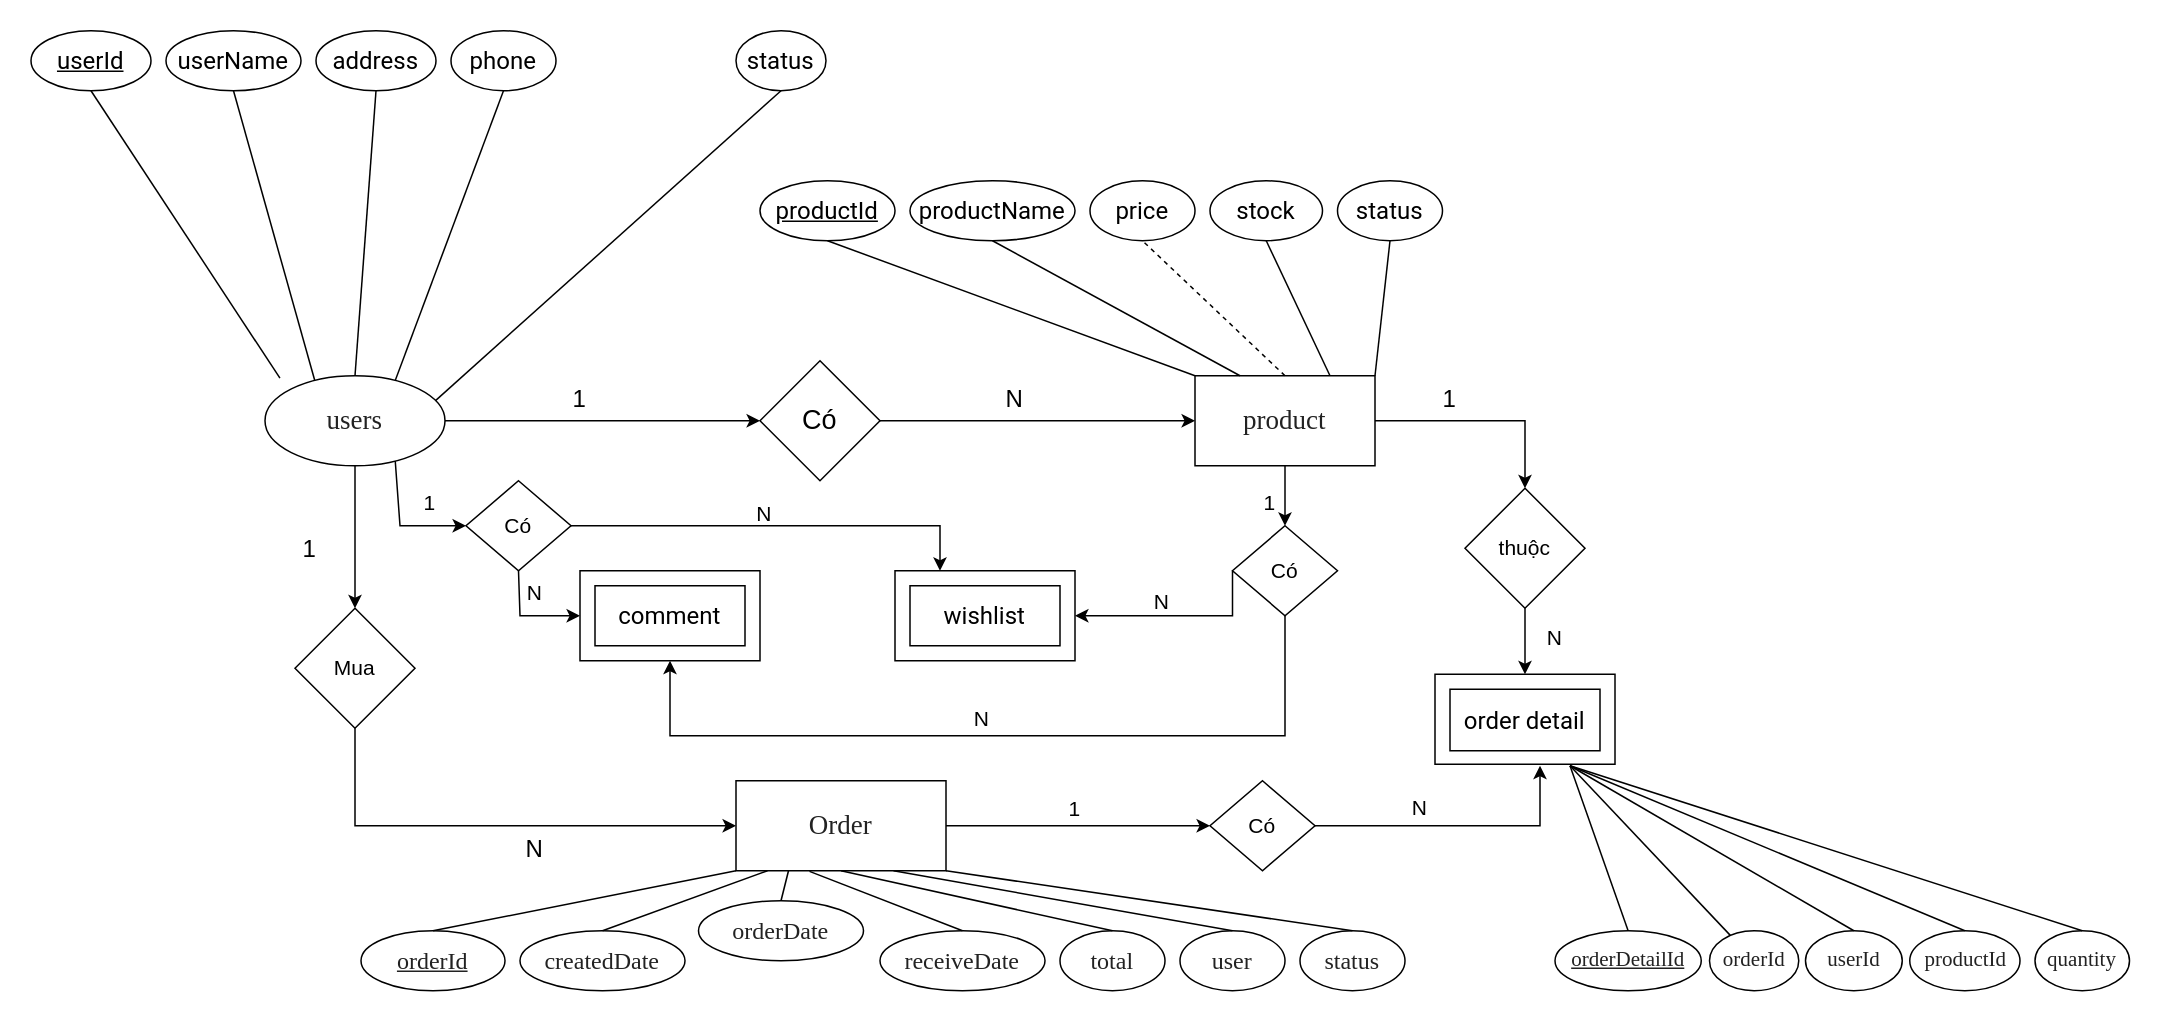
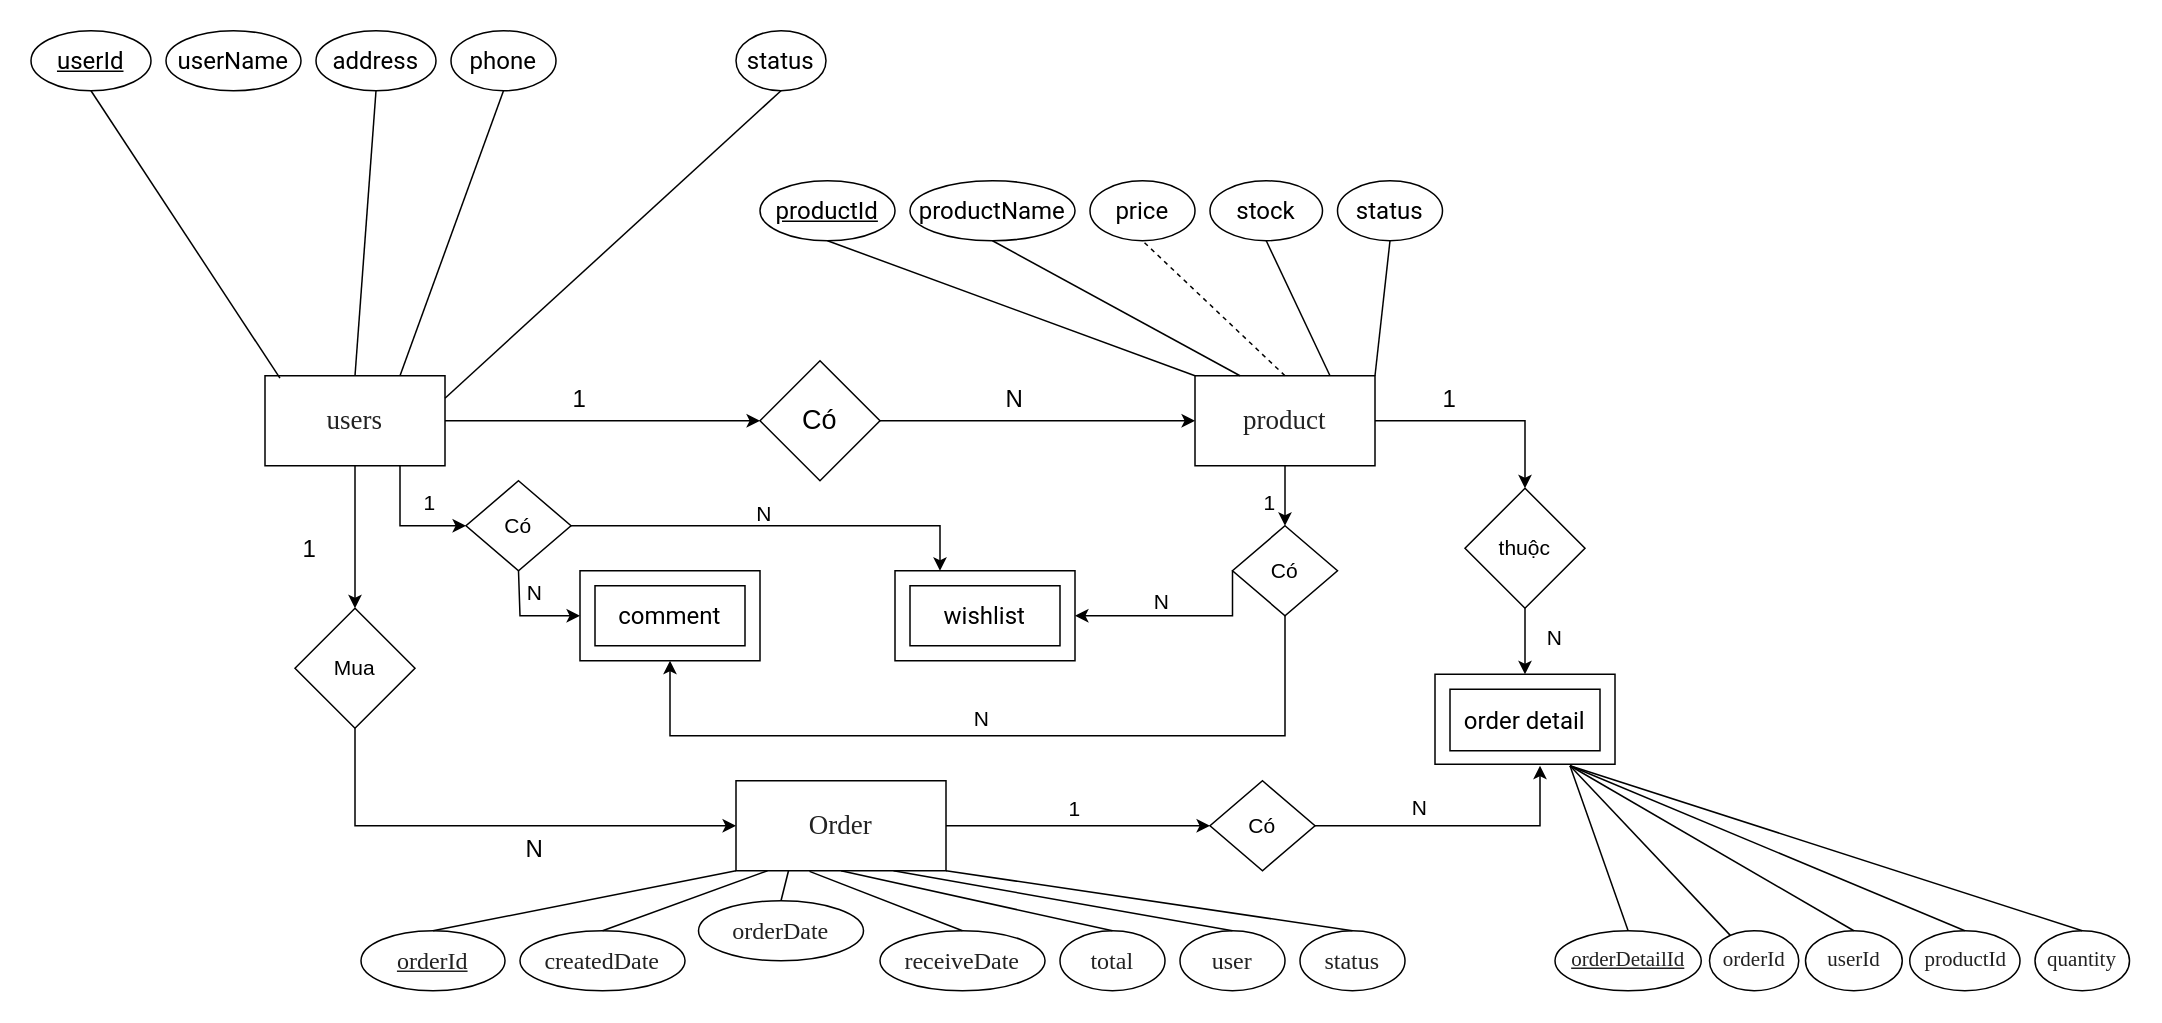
- <mxCell id="24" value="" style="endArrow=none;html=1;rounded=0;exitX=0.25;exitY=0;exitDx=0;exitDy=0;entryX=0.5;entryY=1;entryDx=0;entryDy=0;" parent="1" source="2" target="19" edge="1"><mxGeometry width="50" height="50" relative="1" as="geometry"><mxPoint x="526" y="210" as="sourcePoint" /><mxPoint x="576" y="160" as="targetPoint" /></mxGeometry></mxCell>
- <mxCell id="2" value="&lt;span style=&quot;color: rgb(34, 34, 34); font-family: &amp;quot;Roboto Flex&amp;quot;; text-align: left; background-color: rgb(255, 255, 255);&quot;&gt;&lt;font style=&quot;font-size: 18px;&quot;&gt;users&lt;/font&gt;&lt;/span&gt;" style="ellipse;whiteSpace=wrap;html=1;" parent="1" vertex="1"><mxGeometry x="176" y="250" width="120" height="60" as="geometry" /></mxCell>
+ <mxCell id="2" value="&lt;span style=&quot;color: rgb(34, 34, 34); font-family: &amp;quot;Roboto Flex&amp;quot;; text-align: left; background-color: rgb(255, 255, 255);&quot;&gt;&lt;font style=&quot;font-size: 18px;&quot;&gt;users&lt;/font&gt;&lt;/span&gt;" style="rounded=0;whiteSpace=wrap;html=1;" parent="1" vertex="1"><mxGeometry x="176" y="250" width="120" height="60" as="geometry" /></mxCell>
